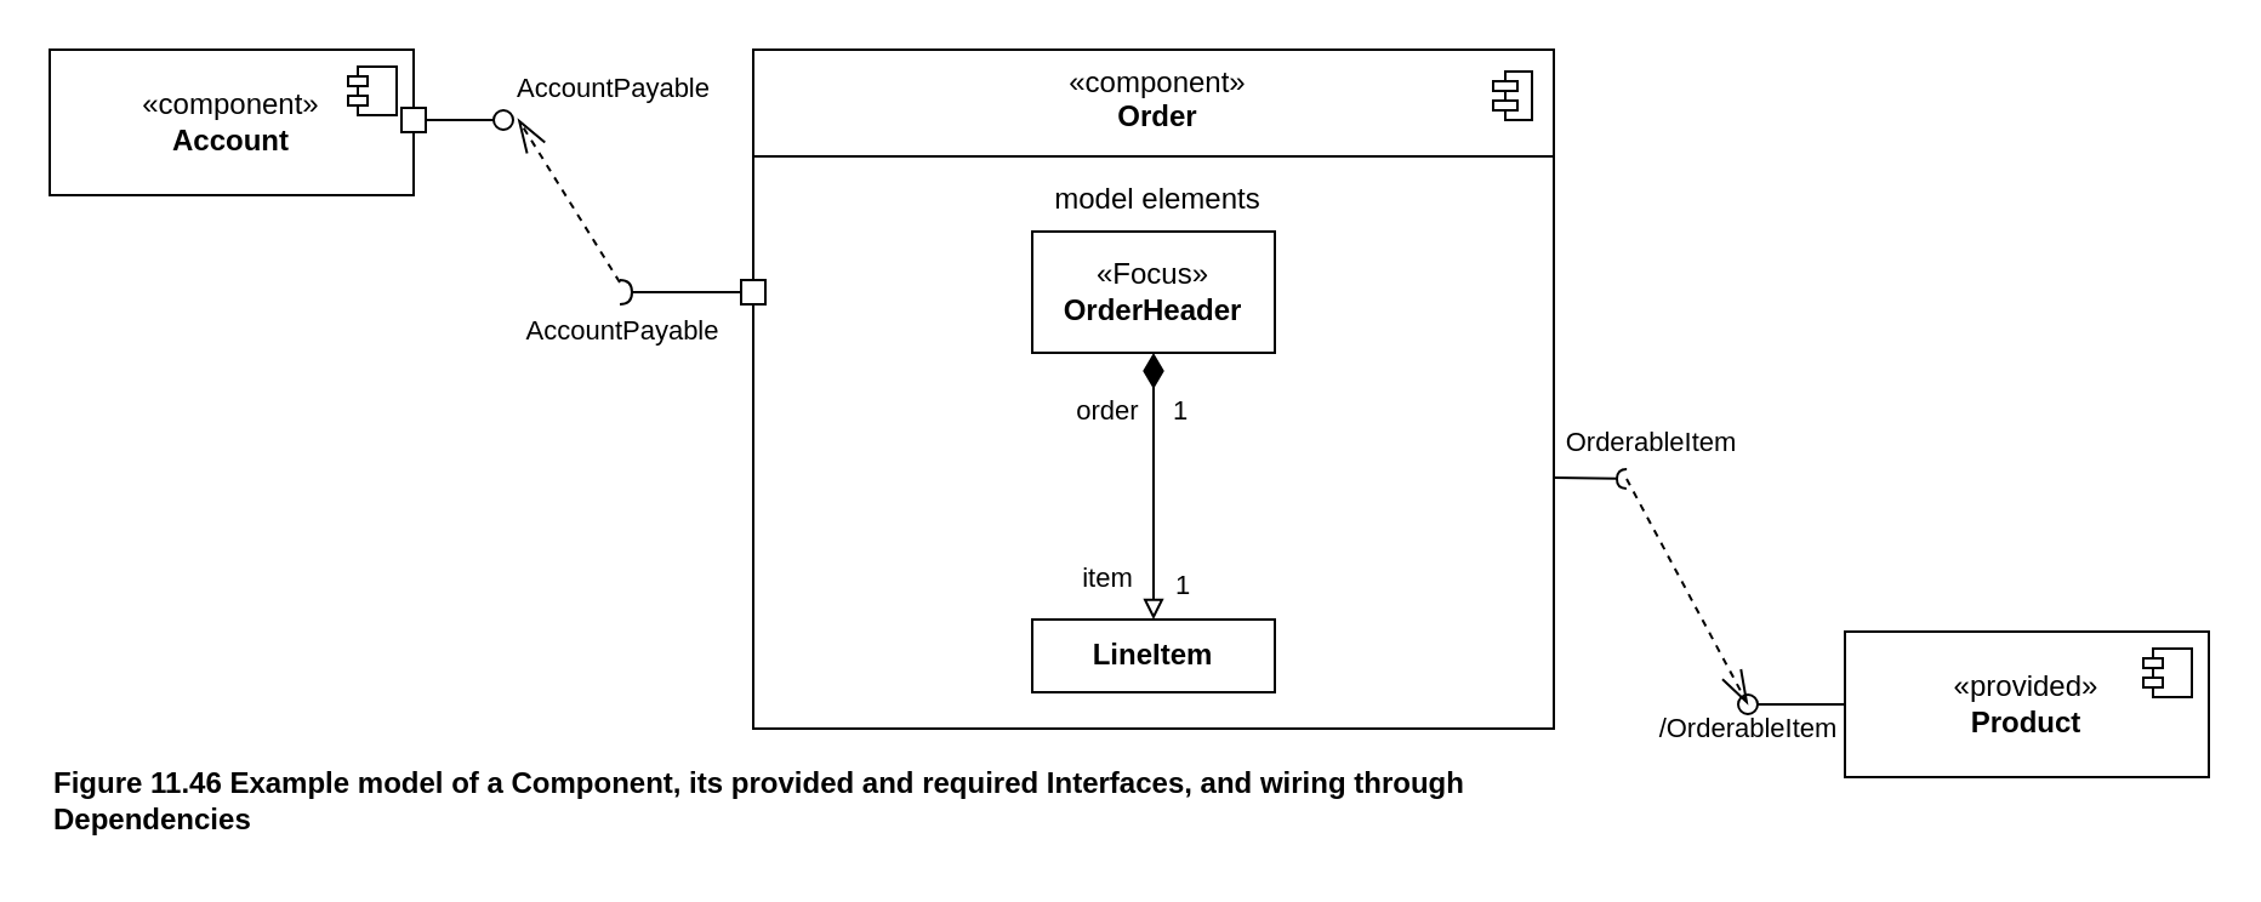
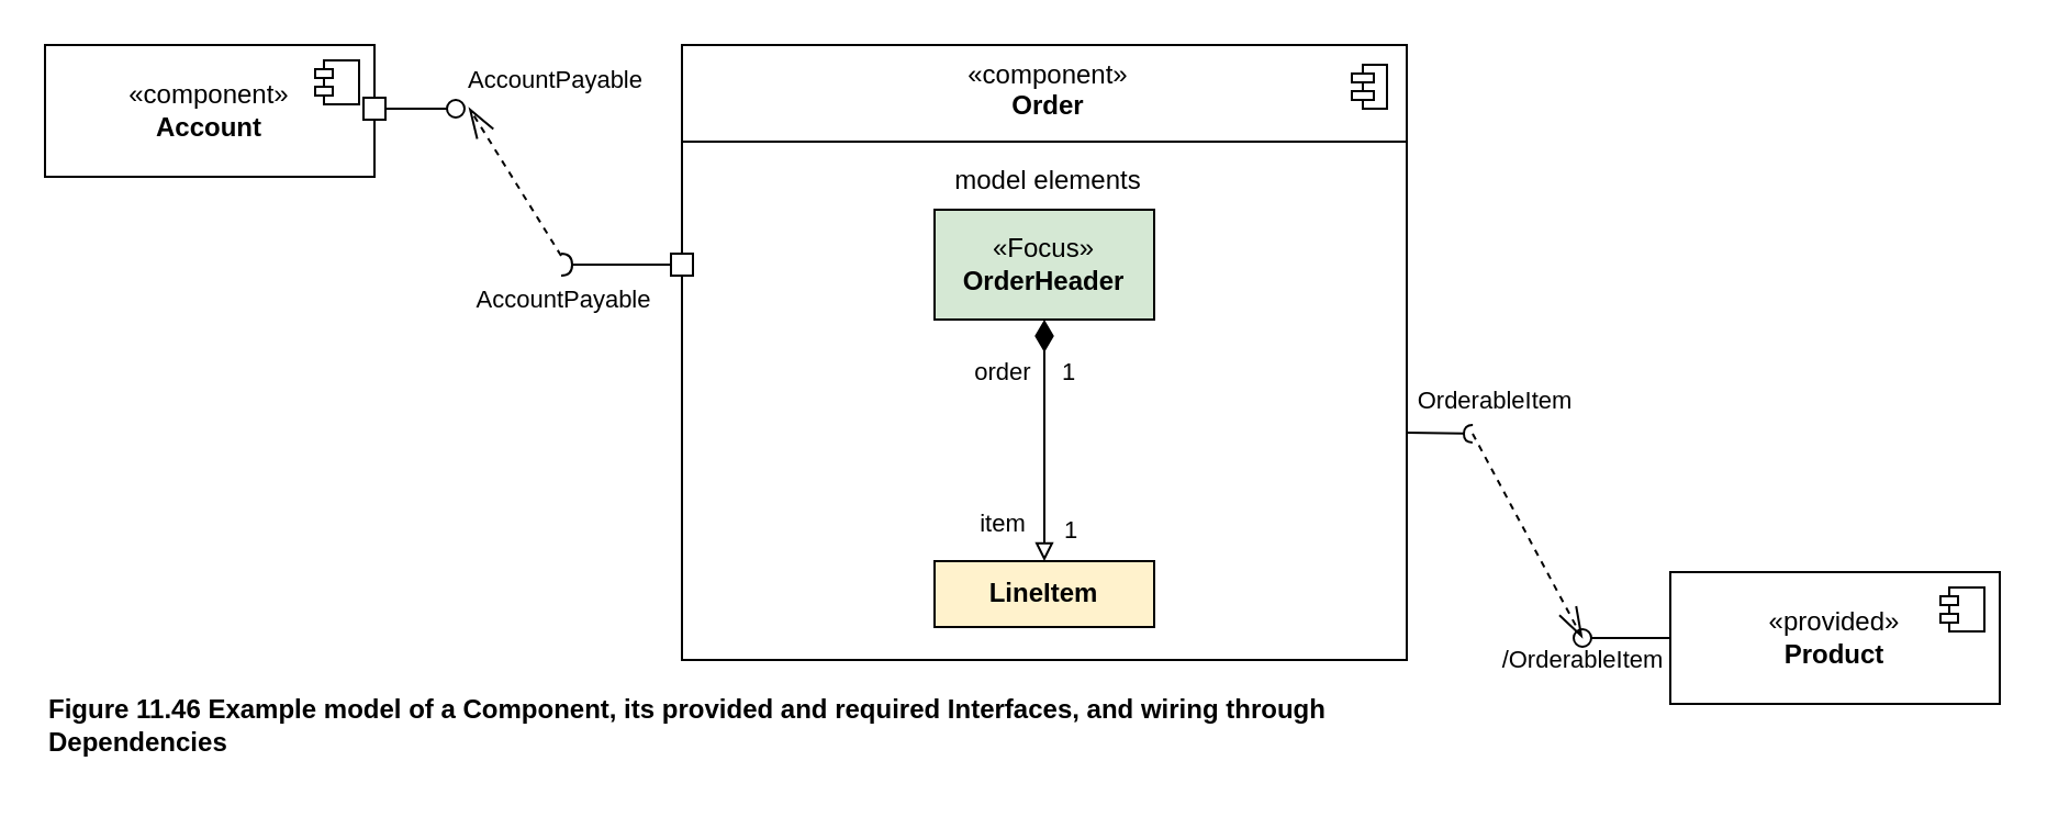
- <mxCell id="11" value="«Focus»&lt;br&gt;&lt;b&gt;OrderHeader&lt;/b&gt;" style="whiteSpace=wrap;html=1;" vertex="1" parent="10"><mxGeometry y="-20" width="100" height="50" as="geometry" /></mxCell>
+ <mxCell id="11" value="«Focus»&lt;br&gt;&lt;b&gt;OrderHeader&lt;/b&gt;" style="whiteSpace=wrap;html=1;fillColor=#d5e8d4;" vertex="1" parent="10"><mxGeometry y="-20" width="100" height="50" as="geometry" /></mxCell>
- <mxCell id="12" value="&lt;b&gt;LineItem&lt;/b&gt;" style="whiteSpace=wrap;html=1;" vertex="1" parent="10"><mxGeometry y="140" width="100" height="30" as="geometry" /></mxCell>
+ <mxCell id="12" value="&lt;b&gt;LineItem&lt;/b&gt;" style="whiteSpace=wrap;html=1;fillColor=#fff2cc;" vertex="1" parent="10"><mxGeometry y="140" width="100" height="30" as="geometry" /></mxCell>
